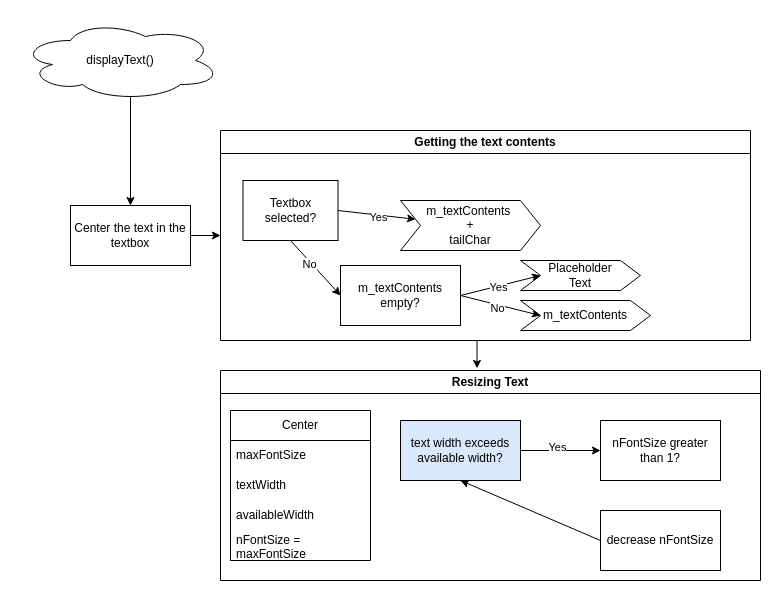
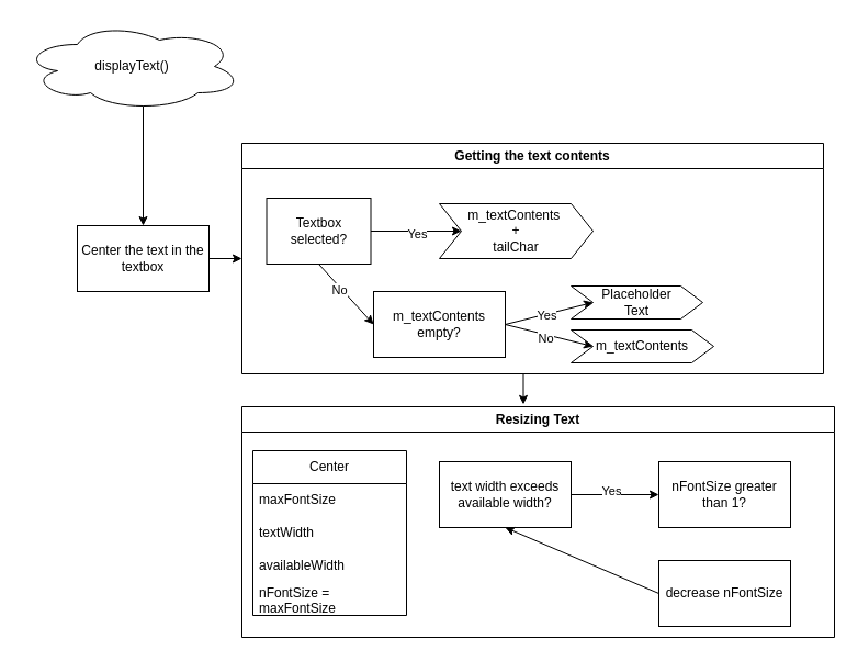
- <mxCell id="17" value="m_textContents&amp;nbsp;&lt;div&gt;+&lt;/div&gt;&lt;div&gt;tailChar&lt;/div&gt;" style="shape=step;perimeter=stepPerimeter;whiteSpace=wrap;html=1;fixedSize=1;" vertex="1" parent="4"><mxGeometry x="180" y="70" width="140" height="50" as="geometry" /></mxCell>
+ <mxCell id="17" value="m_textContents&amp;nbsp;&lt;div&gt;+&lt;/div&gt;&lt;div&gt;tailChar&lt;/div&gt;" style="shape=step;perimeter=stepPerimeter;whiteSpace=wrap;html=1;fixedSize=1;" vertex="1" parent="4"><mxGeometry x="180" y="55" width="140" height="50" as="geometry" /></mxCell>
- <mxCell id="28" value="text width exceeds available width?" style="rounded=0;whiteSpace=wrap;html=1;fillColor=#dae8fc;" vertex="1" parent="18"><mxGeometry x="180" y="50" width="120" height="60" as="geometry" /></mxCell>
+ <mxCell id="28" value="text width exceeds available width?" style="rounded=0;whiteSpace=wrap;html=1;" vertex="1" parent="18"><mxGeometry x="180" y="50" width="120" height="60" as="geometry" /></mxCell>
